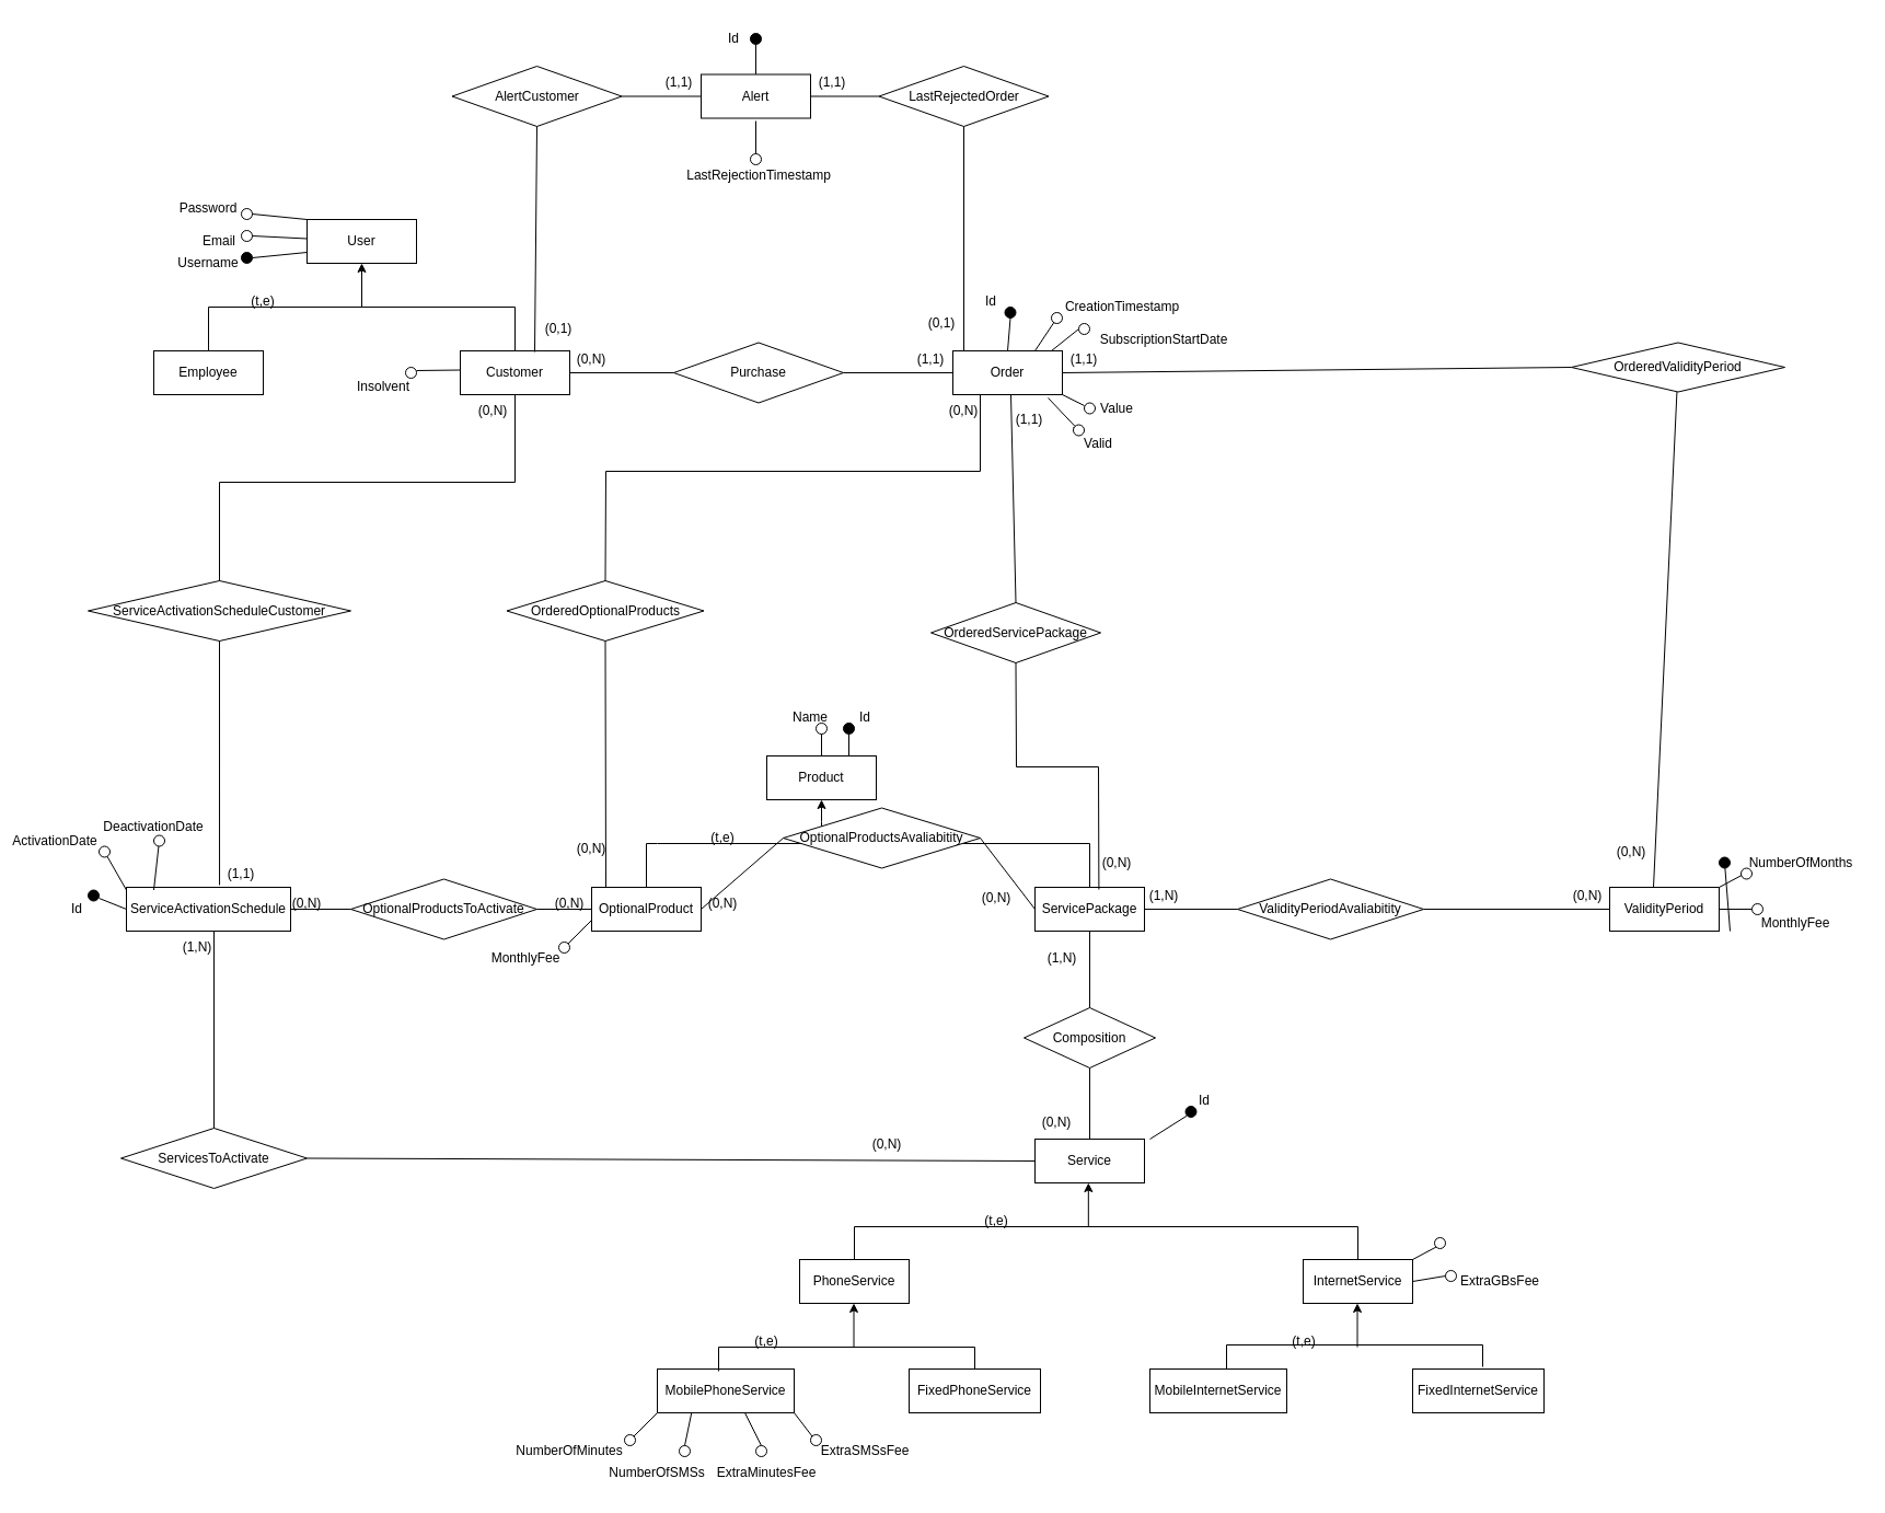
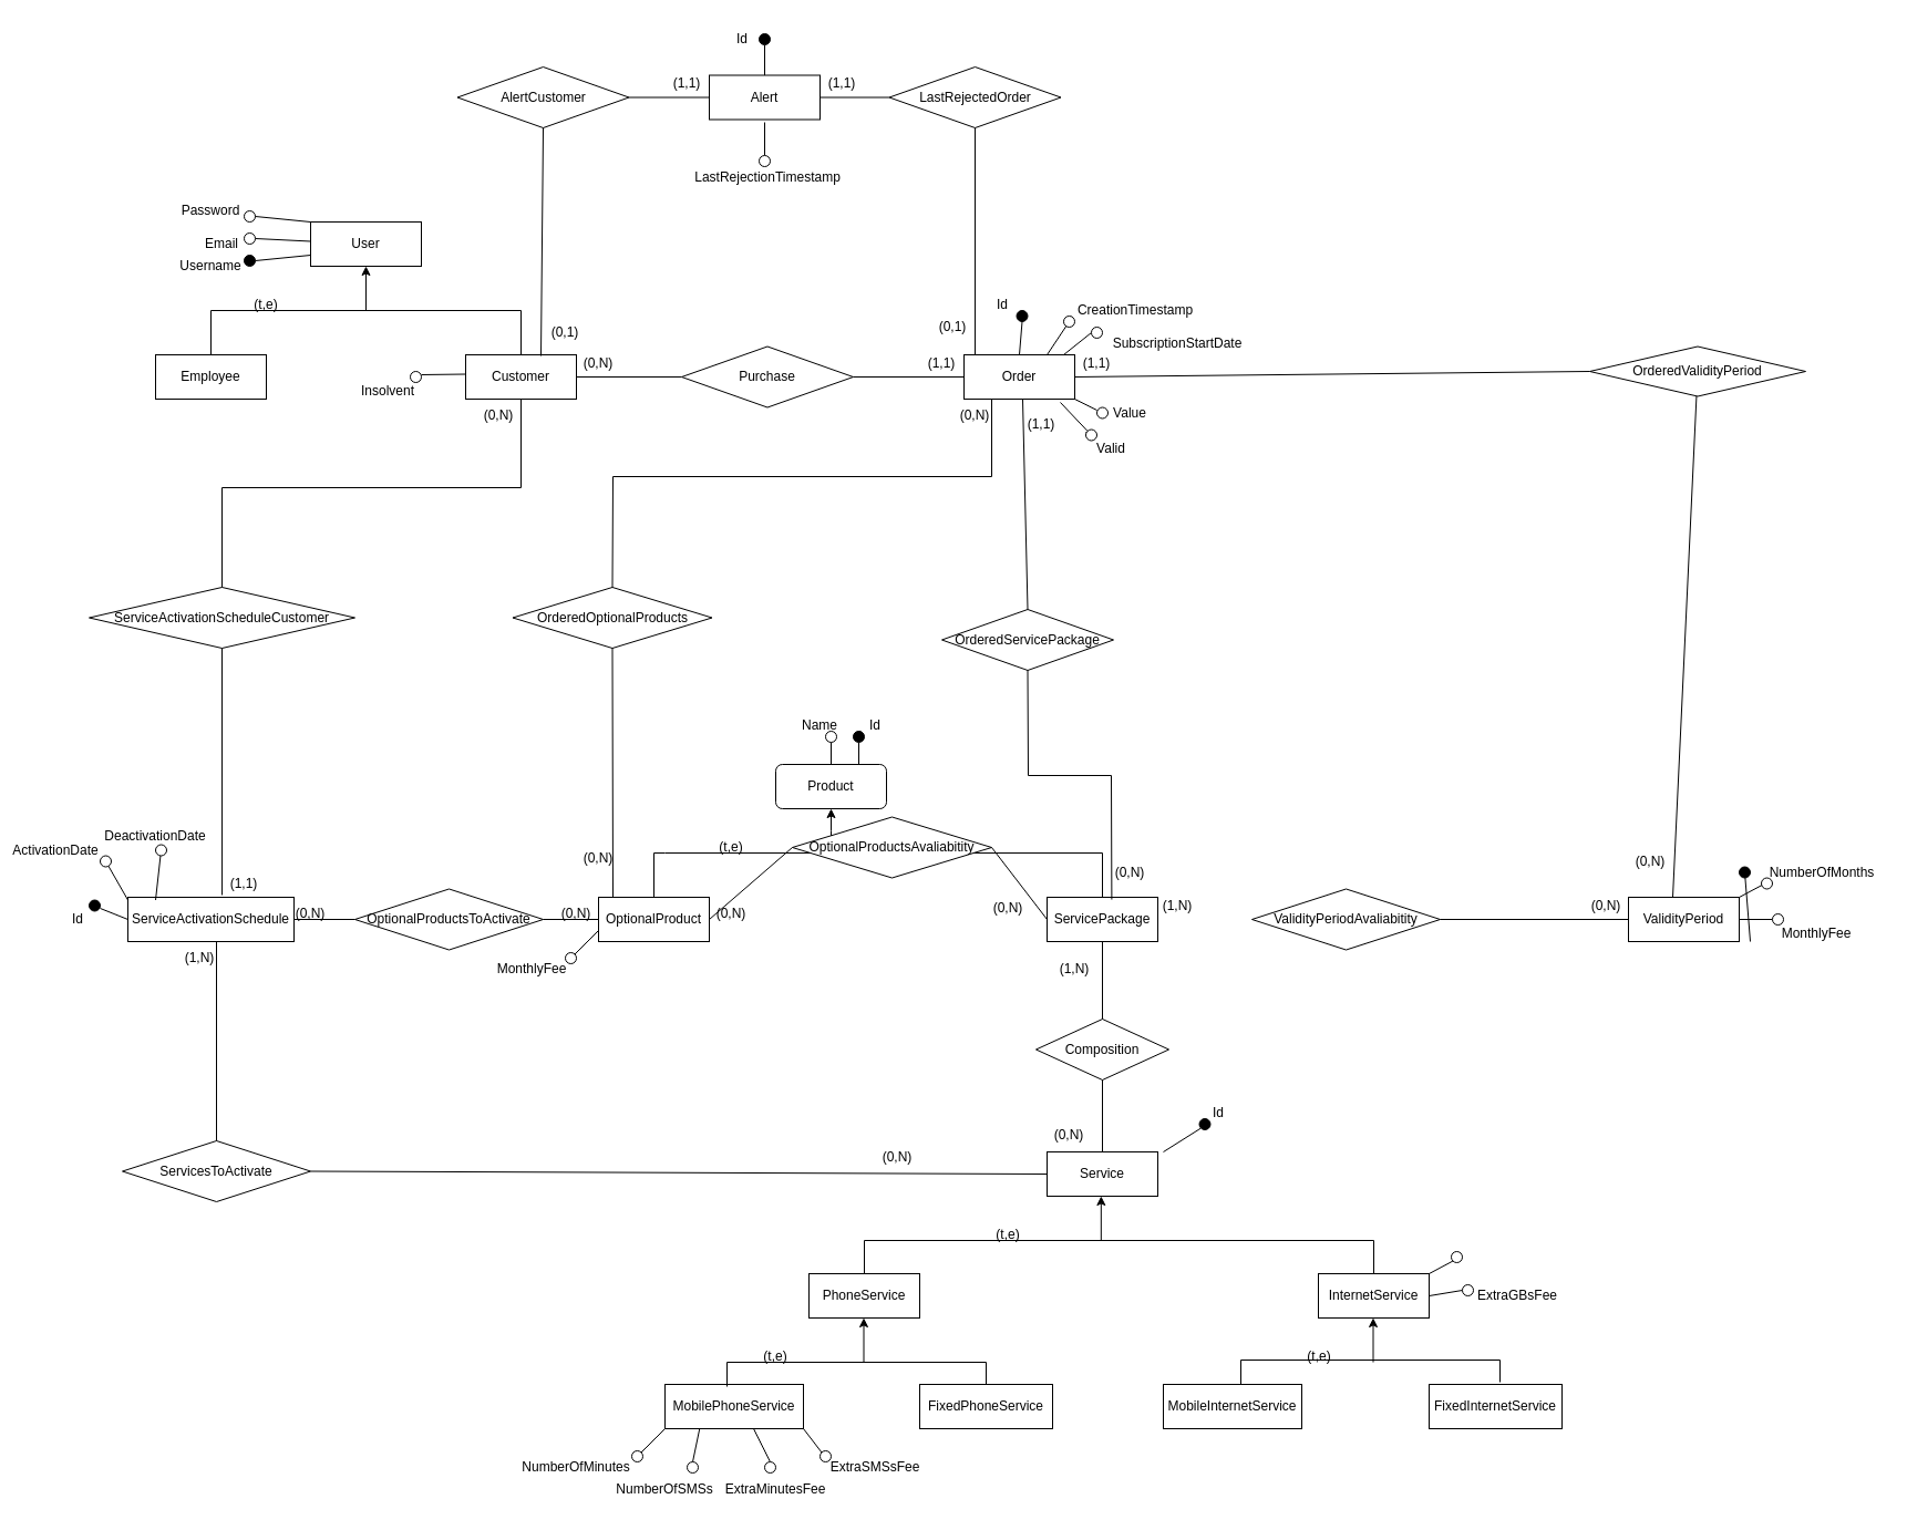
- <mxCell id="17" value="Product" style="whiteSpace=wrap;html=1;align=center;fillColor=#FFFFFF;" vertex="1" parent="1"><mxGeometry x="700" y="690" width="100" height="40" as="geometry" /></mxCell>
+ <mxCell id="17" value="Product" style="whiteSpace=wrap;html=1;align=center;fillColor=#FFFFFF;rounded=1;" vertex="1" parent="1"><mxGeometry x="700" y="690" width="100" height="40" as="geometry" /></mxCell>
- <mxCell id="74" value="" style="endArrow=none;html=1;rounded=0;exitX=1;exitY=0.5;exitDx=0;exitDy=0;entryX=0;entryY=0.5;entryDx=0;entryDy=0;" edge="1" parent="1" source="25" target="73"><mxGeometry width="50" height="50" relative="1" as="geometry"><mxPoint x="1160" y="920" as="sourcePoint" /><mxPoint x="1210" y="870" as="targetPoint" /></mxGeometry></mxCell>
